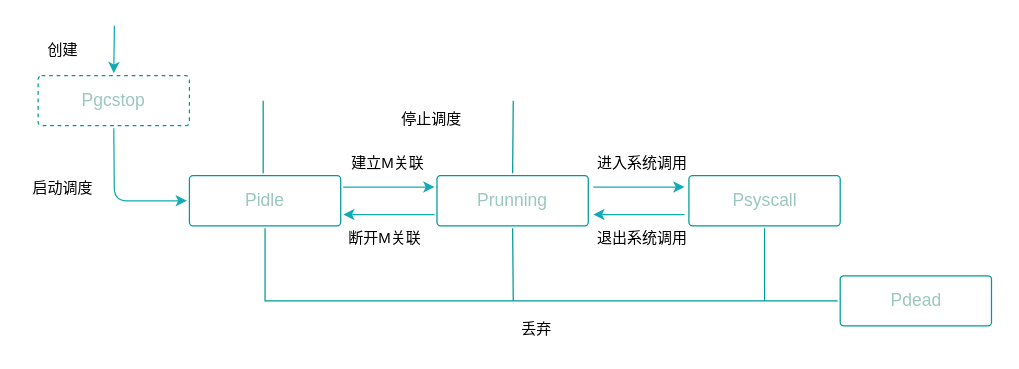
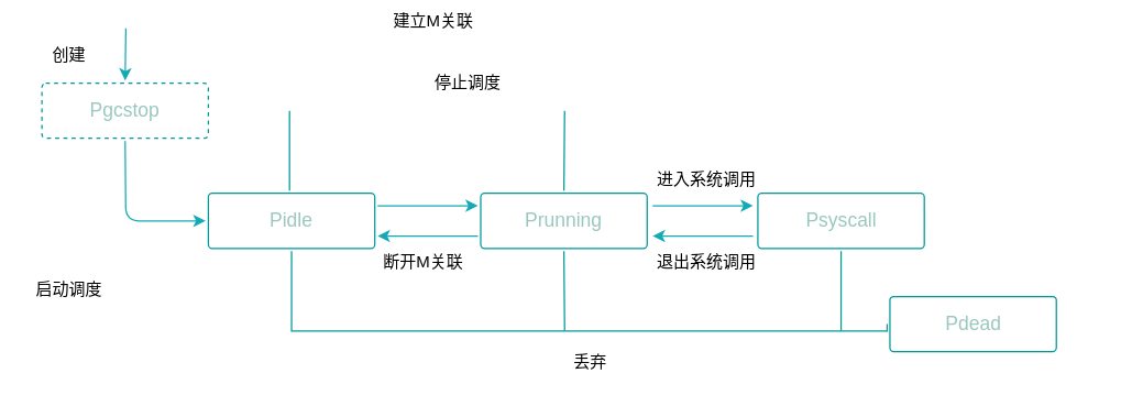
- <mxCell id="11" value="停止调度" style="text;html=1;strokeColor=none;fillColor=none;align=center;verticalAlign=middle;whiteSpace=wrap;rounded=0;" vertex="1" parent="1"><mxGeometry x="290" y="85" width="110" height="20" as="geometry" /></mxCell>
+ <mxCell id="11" value="停止调度" style="text;html=1;strokeColor=none;fillColor=none;align=center;verticalAlign=middle;whiteSpace=wrap;rounded=0;" vertex="1" parent="1"><mxGeometry x="285" y="50" width="110" height="20" as="geometry" /></mxCell>
- <mxCell id="9" value="建立M关联" style="text;html=1;strokeColor=none;fillColor=none;align=center;verticalAlign=middle;whiteSpace=wrap;rounded=0;" vertex="1" parent="1"><mxGeometry x="277" y="120" width="66" height="20" as="geometry" /></mxCell>
+ <mxCell id="9" value="建立M关联" style="text;html=1;strokeColor=none;fillColor=none;align=center;verticalAlign=middle;whiteSpace=wrap;rounded=0;" vertex="1" parent="1"><mxGeometry x="282" y="5" width="66" height="20" as="geometry" /></mxCell>
- <mxCell id="8" value="启动调度" style="text;html=1;strokeColor=none;fillColor=none;align=center;verticalAlign=middle;whiteSpace=wrap;rounded=0;" vertex="1" parent="1"><mxGeometry x="20" y="140" width="60" height="20" as="geometry" /></mxCell>
+ <mxCell id="8" value="启动调度" style="text;html=1;strokeColor=none;fillColor=none;align=center;verticalAlign=middle;whiteSpace=wrap;rounded=0;" vertex="1" parent="1"><mxGeometry x="20" y="200" width="60" height="20" as="geometry" /></mxCell>
- <mxCell id="6" value="&lt;font color=&quot;#9ac7bf&quot; style=&quot;font-size: 14px&quot;&gt;Pdead&lt;/font&gt;" style="rounded=1;whiteSpace=wrap;html=1;shadow=0;labelBackgroundColor=none;strokeColor=#009999;strokeWidth=1;fillColor=#FFFFFF;fontFamily=Helvetica;fontSize=14;fontColor=#FFFFFF;align=center;spacing=5;fontStyle=0;arcSize=7;perimeterSpacing=2;" vertex="1" parent="1"><mxGeometry x="671.5" y="220" width="121" height="40" as="geometry" /></mxCell>
+ <mxCell id="6" value="&lt;font color=&quot;#9ac7bf&quot; style=&quot;font-size: 14px&quot;&gt;Pdead&lt;/font&gt;" style="rounded=1;whiteSpace=wrap;html=1;shadow=0;labelBackgroundColor=none;strokeColor=#009999;strokeWidth=1;fillColor=#FFFFFF;fontFamily=Helvetica;fontSize=14;fontColor=#FFFFFF;align=center;spacing=5;fontStyle=0;arcSize=7;perimeterSpacing=2;" vertex="1" parent="1"><mxGeometry x="646.5" y="215" width="121" height="40" as="geometry" /></mxCell>
